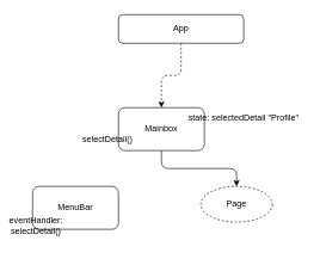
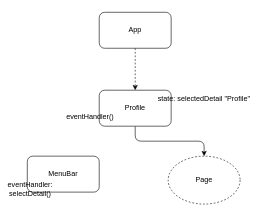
- <mxCell id="3" value="App" style="rounded=1;whiteSpace=wrap;html=1;" vertex="1" parent="1"><mxGeometry x="165" y="20" width="175" height="40" as="geometry" /></mxCell>
+ <mxCell id="3" value="App" style="rounded=1;whiteSpace=wrap;html=1;" vertex="1" parent="1"><mxGeometry x="165" y="20" width="120" height="60" as="geometry" /></mxCell>
- <mxCell id="5" value="Mainbox" style="rounded=1;whiteSpace=wrap;html=1;" vertex="1" parent="1"><mxGeometry x="165" y="150" width="120" height="60" as="geometry" /></mxCell>
+ <mxCell id="5" value="Profile" style="rounded=1;whiteSpace=wrap;html=1;" vertex="1" parent="1"><mxGeometry x="165" y="150" width="120" height="60" as="geometry" /></mxCell>
- <mxCell id="9" value="selectDetail()" style="text;html=1;strokeColor=none;fillColor=none;align=center;verticalAlign=middle;whiteSpace=wrap;rounded=0;dashed=1;" vertex="1" parent="1"><mxGeometry x="120" y="180" width="60" height="30" as="geometry" /></mxCell>
+ <mxCell id="9" value="eventHandler()" style="text;html=1;strokeColor=none;fillColor=none;align=center;verticalAlign=middle;whiteSpace=wrap;rounded=0;dashed=1;" vertex="1" parent="1"><mxGeometry x="120" y="180" width="60" height="30" as="geometry" /></mxCell>
- <mxCell id="7" value="Page" style="ellipse;whiteSpace=wrap;html=1;dashed=1;" vertex="1" parent="1"><mxGeometry x="280" y="260" width="100" height="50" as="geometry" /></mxCell>
+ <mxCell id="7" value="Page" style="ellipse;whiteSpace=wrap;html=1;dashed=1;" vertex="1" parent="1"><mxGeometry x="280" y="260" width="120" height="80" as="geometry" /></mxCell>
